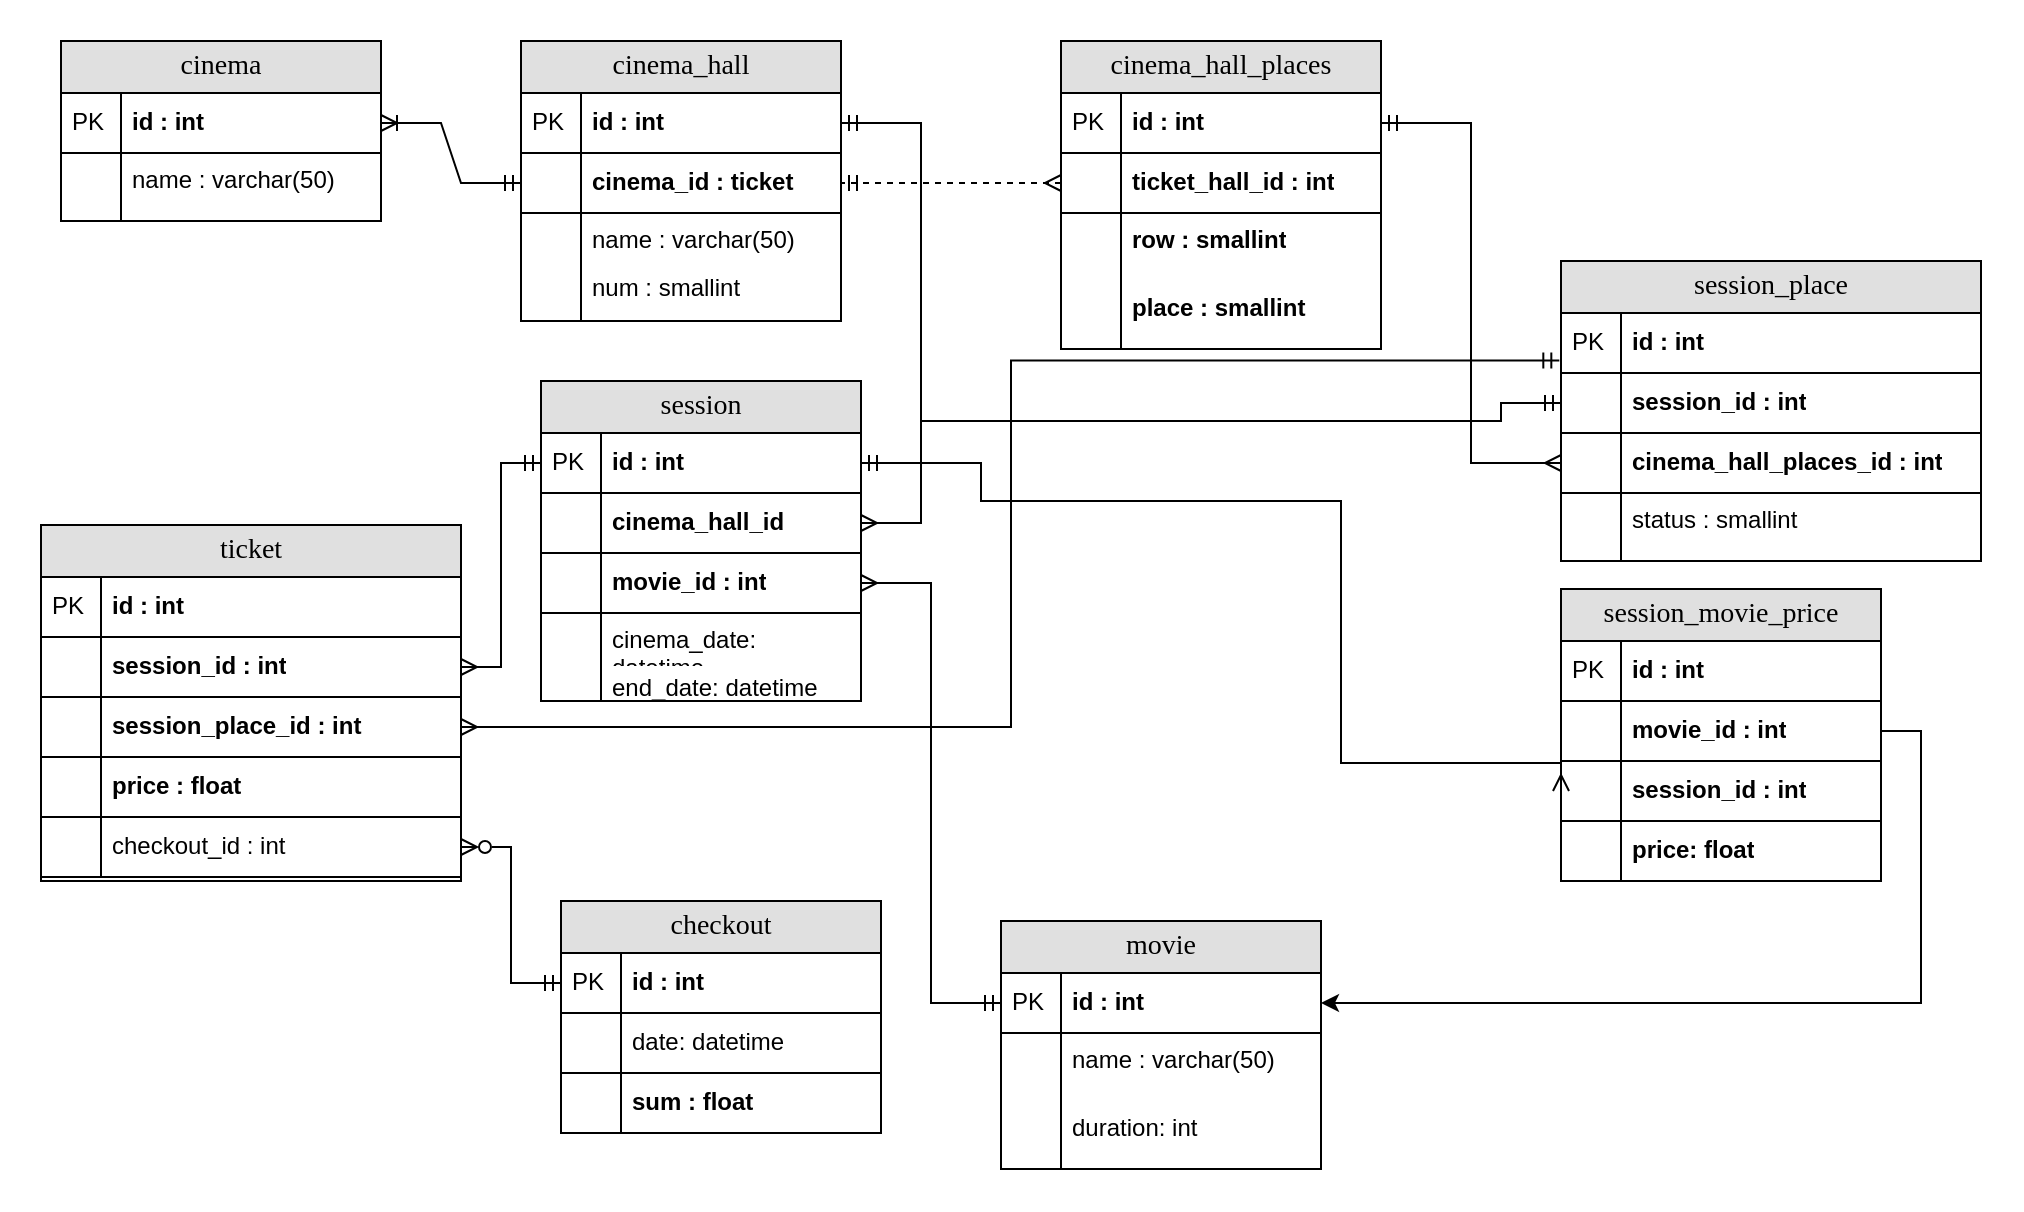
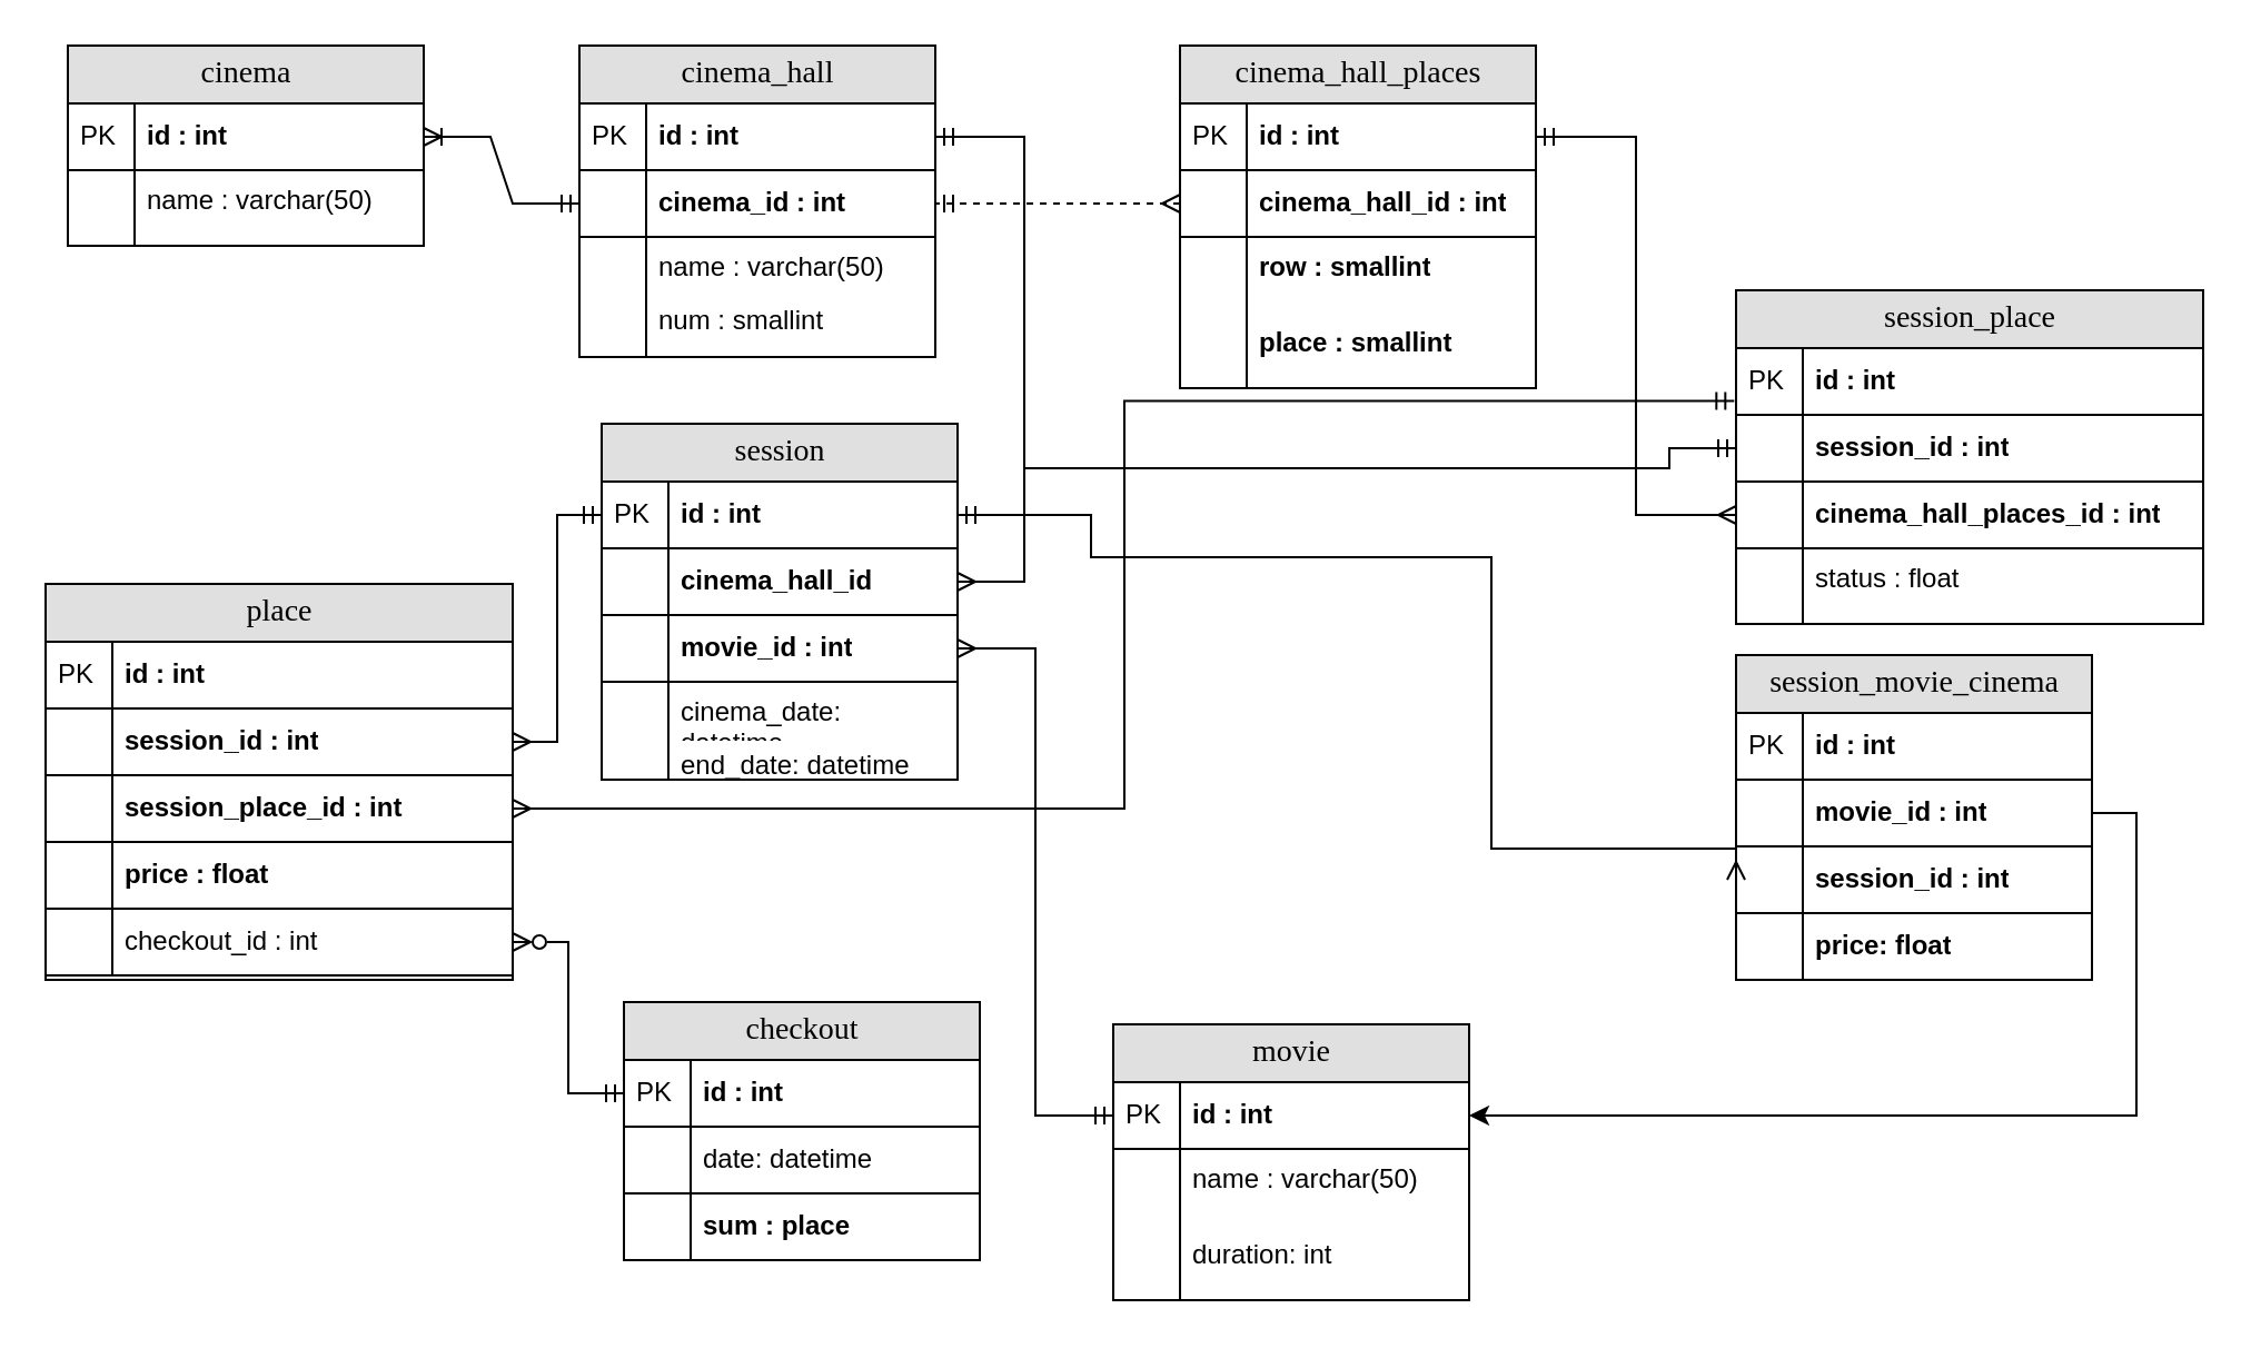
- <mxCell id="10" value="cinema_id : ticket" style="shape=partialRectangle;top=0;left=0;right=0;bottom=1;html=1;align=left;verticalAlign=middle;fillColor=none;spacingLeft=34;spacingRight=4;whiteSpace=wrap;overflow=hidden;rotatable=0;points=[[0,0.5],[1,0.5]];portConstraint=eastwest;dropTarget=0;fontStyle=1;strokeColor=default;" parent="7" vertex="1"><mxGeometry y="56" width="160" height="30" as="geometry" /></mxCell>
+ <mxCell id="10" value="cinema_id : int" style="shape=partialRectangle;top=0;left=0;right=0;bottom=1;html=1;align=left;verticalAlign=middle;fillColor=none;spacingLeft=34;spacingRight=4;whiteSpace=wrap;overflow=hidden;rotatable=0;points=[[0,0.5],[1,0.5]];portConstraint=eastwest;dropTarget=0;fontStyle=1;strokeColor=default;" parent="7" vertex="1"><mxGeometry y="56" width="160" height="30" as="geometry" /></mxCell>
- <mxCell id="72" value="ticket_hall_id : int" style="shape=partialRectangle;top=0;left=0;right=0;bottom=1;html=1;align=left;verticalAlign=middle;fillColor=none;spacingLeft=34;spacingRight=4;whiteSpace=wrap;overflow=hidden;rotatable=0;points=[[0,0.5],[1,0.5]];portConstraint=eastwest;dropTarget=0;fontStyle=1;" vertex="1" parent="69"><mxGeometry y="56" width="160" height="30" as="geometry" /></mxCell>
+ <mxCell id="72" value="cinema_hall_id : int" style="shape=partialRectangle;top=0;left=0;right=0;bottom=1;html=1;align=left;verticalAlign=middle;fillColor=none;spacingLeft=34;spacingRight=4;whiteSpace=wrap;overflow=hidden;rotatable=0;points=[[0,0.5],[1,0.5]];portConstraint=eastwest;dropTarget=0;fontStyle=1;" vertex="1" parent="69"><mxGeometry y="56" width="160" height="30" as="geometry" /></mxCell>
- <mxCell id="86" value="status : smallint" style="shape=partialRectangle;top=0;left=0;right=0;bottom=0;html=1;align=left;verticalAlign=top;fillColor=none;spacingLeft=34;spacingRight=4;whiteSpace=wrap;overflow=hidden;rotatable=0;points=[[0,0.5],[1,0.5]];portConstraint=eastwest;dropTarget=0;fontStyle=0" vertex="1" parent="79"><mxGeometry y="116" width="210" height="34" as="geometry" /></mxCell>
+ <mxCell id="86" value="status : float" style="shape=partialRectangle;top=0;left=0;right=0;bottom=0;html=1;align=left;verticalAlign=top;fillColor=none;spacingLeft=34;spacingRight=4;whiteSpace=wrap;overflow=hidden;rotatable=0;points=[[0,0.5],[1,0.5]];portConstraint=eastwest;dropTarget=0;fontStyle=0" vertex="1" parent="79"><mxGeometry y="116" width="210" height="34" as="geometry" /></mxCell>
- <mxCell id="46" value="ticket" style="swimlane;html=1;fontStyle=0;childLayout=stackLayout;horizontal=1;startSize=26;fillColor=#e0e0e0;horizontalStack=0;resizeParent=1;resizeLast=0;collapsible=1;marginBottom=0;swimlaneFillColor=#ffffff;align=center;rounded=0;shadow=0;comic=0;labelBackgroundColor=none;strokeWidth=1;fontFamily=Verdana;fontSize=14;swimlaneLine=1;" parent="1" vertex="1"><mxGeometry x="20" y="262" width="210" height="178" as="geometry" /></mxCell>
+ <mxCell id="46" value="place" style="swimlane;html=1;fontStyle=0;childLayout=stackLayout;horizontal=1;startSize=26;fillColor=#e0e0e0;horizontalStack=0;resizeParent=1;resizeLast=0;collapsible=1;marginBottom=0;swimlaneFillColor=#ffffff;align=center;rounded=0;shadow=0;comic=0;labelBackgroundColor=none;strokeWidth=1;fontFamily=Verdana;fontSize=14;swimlaneLine=1;" parent="1" vertex="1"><mxGeometry x="20" y="262" width="210" height="178" as="geometry" /></mxCell>
- <mxCell id="58" value="session_movie_price" style="swimlane;html=1;fontStyle=0;childLayout=stackLayout;horizontal=1;startSize=26;fillColor=#e0e0e0;horizontalStack=0;resizeParent=1;resizeLast=0;collapsible=1;marginBottom=0;swimlaneFillColor=#ffffff;align=center;rounded=0;shadow=0;comic=0;labelBackgroundColor=none;strokeWidth=1;fontFamily=Verdana;fontSize=14;swimlaneLine=1;" vertex="1" parent="1"><mxGeometry x="780" y="294" width="160" height="146" as="geometry" /></mxCell>
+ <mxCell id="58" value="session_movie_cinema" style="swimlane;html=1;fontStyle=0;childLayout=stackLayout;horizontal=1;startSize=26;fillColor=#e0e0e0;horizontalStack=0;resizeParent=1;resizeLast=0;collapsible=1;marginBottom=0;swimlaneFillColor=#ffffff;align=center;rounded=0;shadow=0;comic=0;labelBackgroundColor=none;strokeWidth=1;fontFamily=Verdana;fontSize=14;swimlaneLine=1;" vertex="1" parent="1"><mxGeometry x="780" y="294" width="160" height="146" as="geometry" /></mxCell>
- <mxCell id="43" value="sum : float" style="shape=partialRectangle;top=0;left=0;right=0;bottom=1;html=1;align=left;verticalAlign=middle;fillColor=none;spacingLeft=34;spacingRight=4;whiteSpace=wrap;overflow=hidden;rotatable=0;points=[[0,0.5],[1,0.5]];portConstraint=eastwest;dropTarget=0;fontStyle=1;strokeColor=default;" vertex="1" parent="38"><mxGeometry y="86" width="160" height="30" as="geometry" /></mxCell>
+ <mxCell id="43" value="sum : place" style="shape=partialRectangle;top=0;left=0;right=0;bottom=1;html=1;align=left;verticalAlign=middle;fillColor=none;spacingLeft=34;spacingRight=4;whiteSpace=wrap;overflow=hidden;rotatable=0;points=[[0,0.5],[1,0.5]];portConstraint=eastwest;dropTarget=0;fontStyle=1;strokeColor=default;" vertex="1" parent="38"><mxGeometry y="86" width="160" height="30" as="geometry" /></mxCell>
